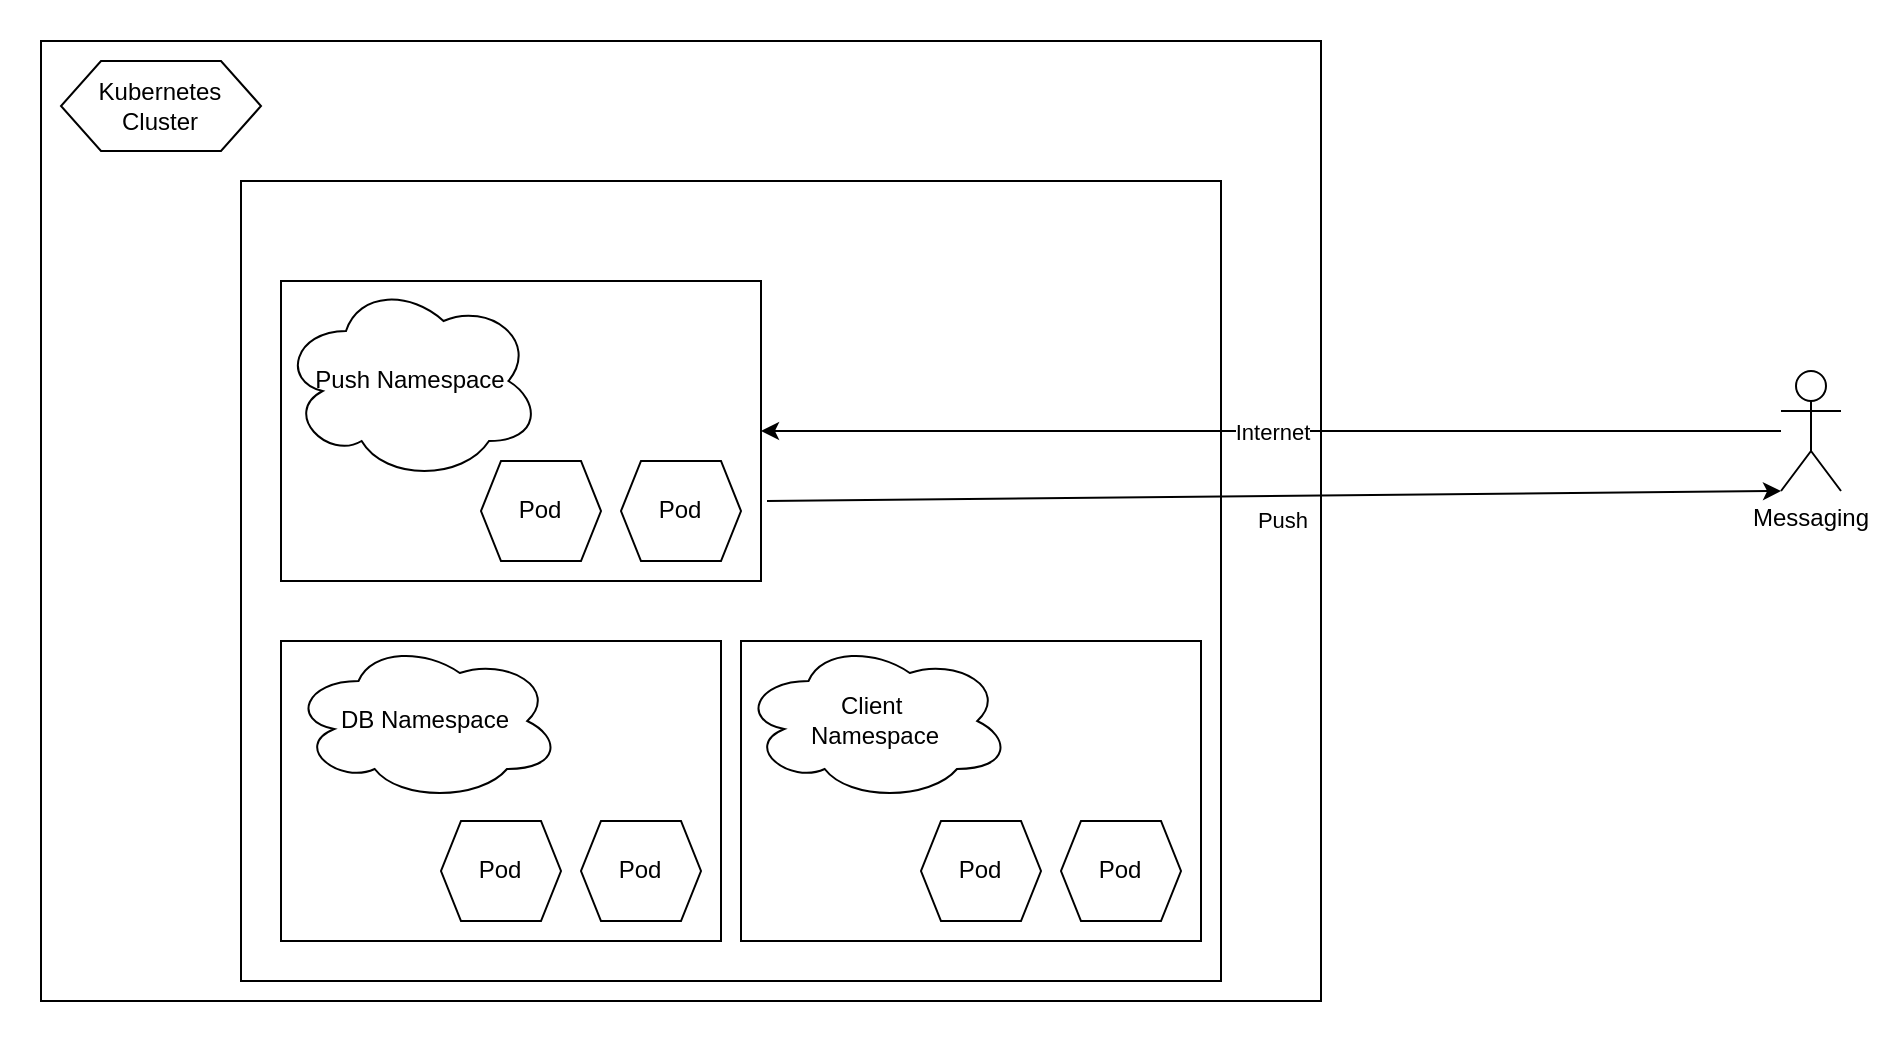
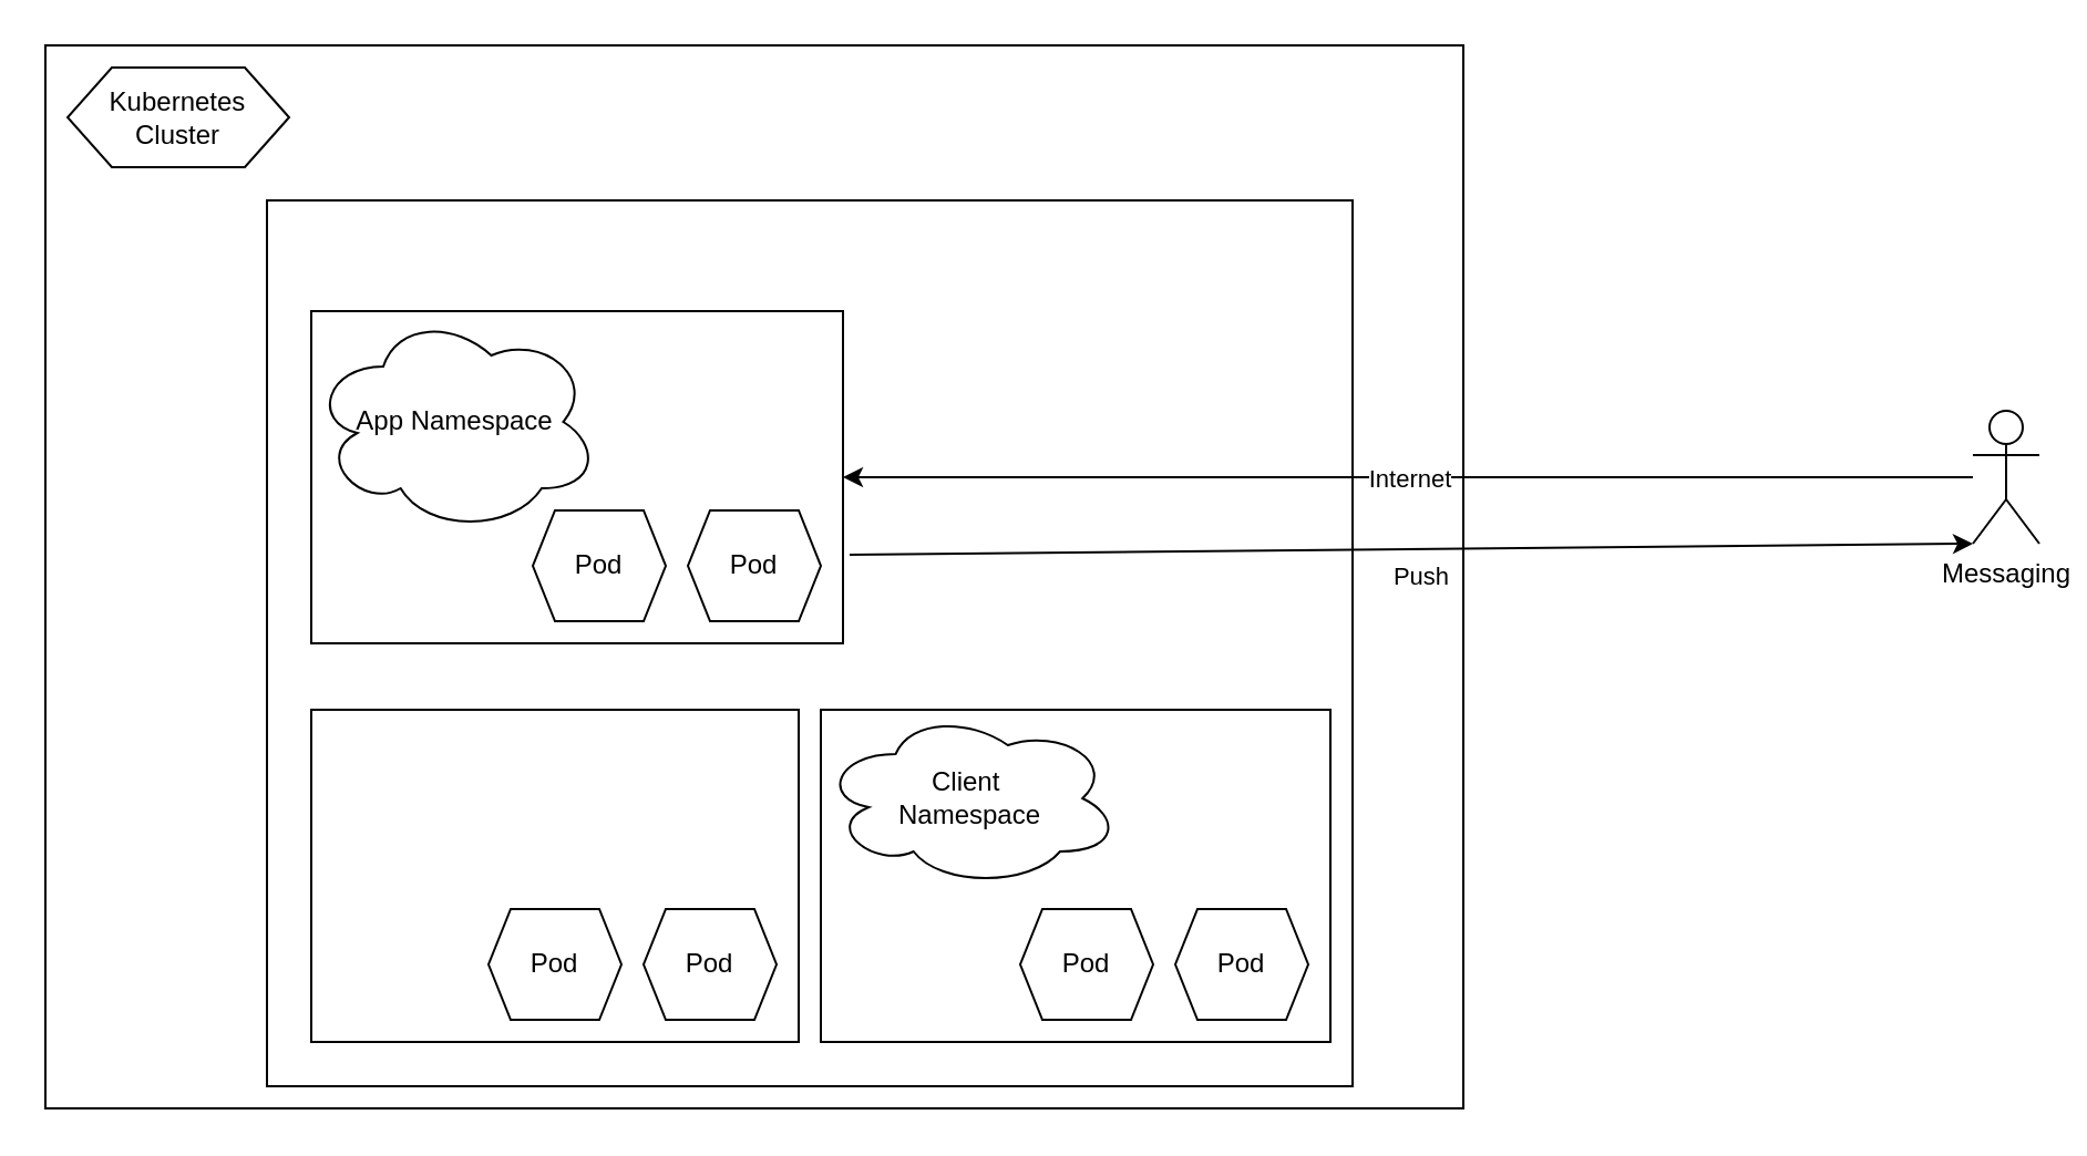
- <mxCell id="8" value="&lt;div&gt;Push Namespace&lt;/div&gt;" style="ellipse;shape=cloud;whiteSpace=wrap;html=1;" vertex="1" parent="1"><mxGeometry x="140" y="140" width="130" height="100" as="geometry" /></mxCell>
+ <mxCell id="8" value="&lt;div&gt;App Namespace&lt;/div&gt;" style="ellipse;shape=cloud;whiteSpace=wrap;html=1;" vertex="1" parent="1"><mxGeometry x="140" y="140" width="130" height="100" as="geometry" /></mxCell>
- <mxCell id="12" value="DB Namespace" style="ellipse;shape=cloud;whiteSpace=wrap;html=1;" vertex="1" parent="1"><mxGeometry x="145" y="320" width="135" height="80" as="geometry" /></mxCell>
